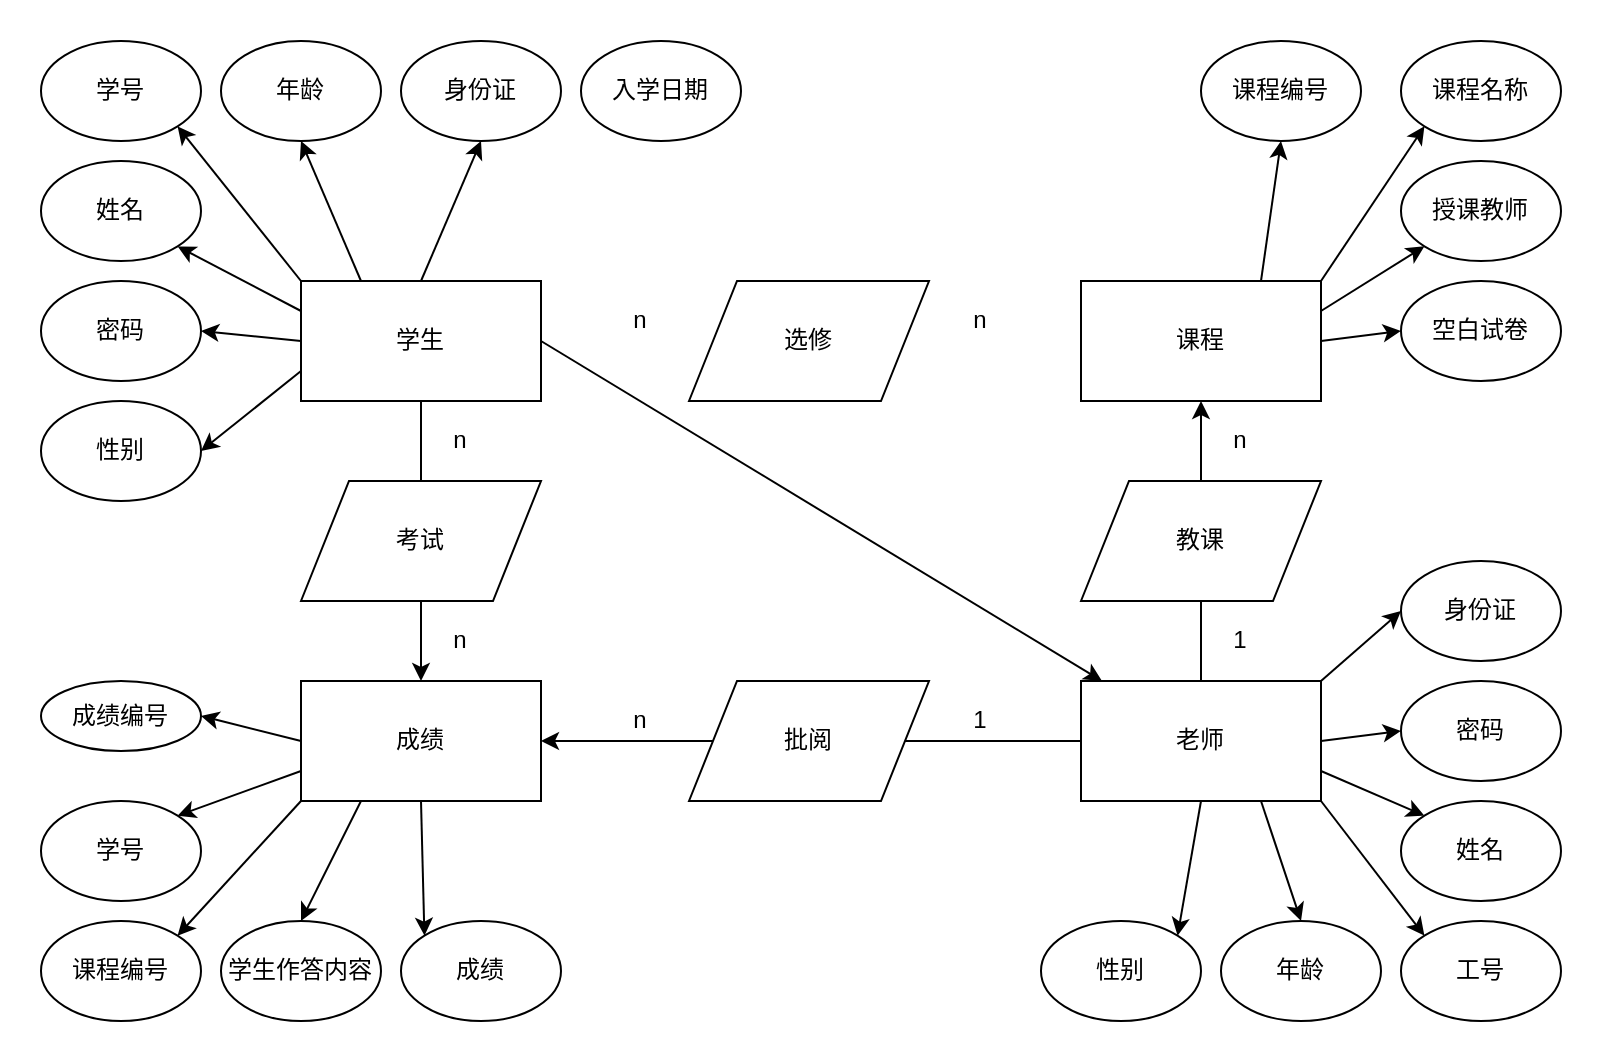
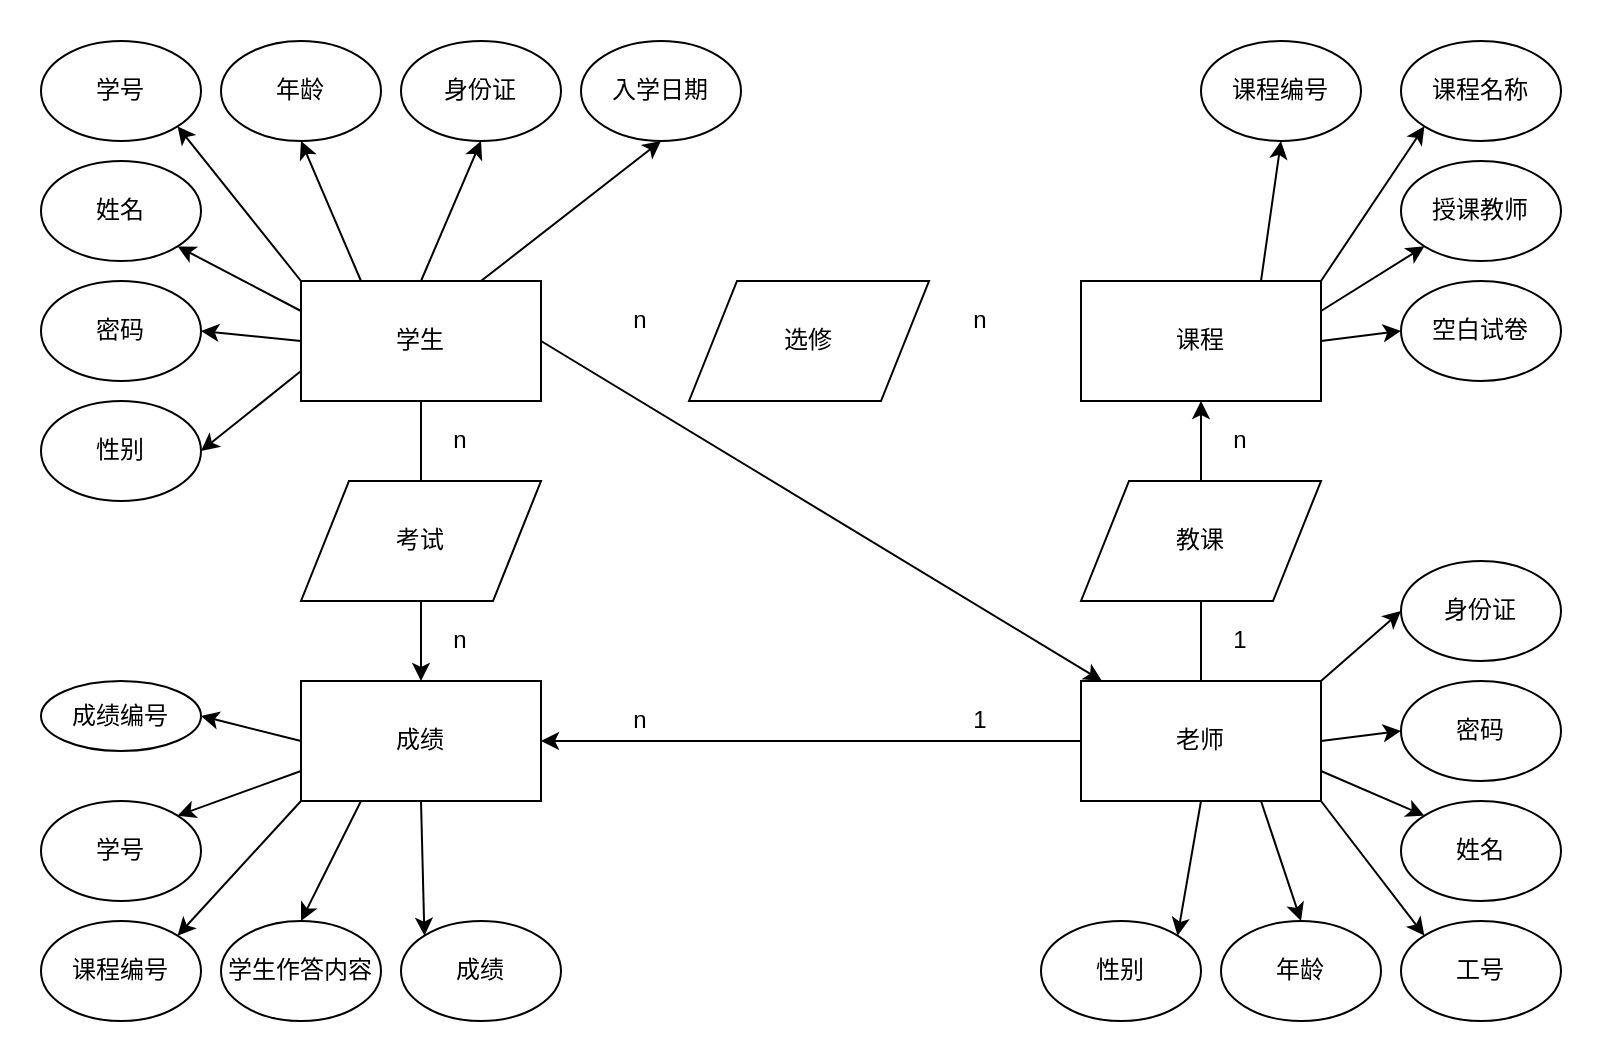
+ <mxCell id="27" value="" style="endArrow=classic;html=1;entryX=0.5;entryY=1;entryDx=0;entryDy=0;exitX=0.75;exitY=0;exitDx=0;exitDy=0;" edge="1" parent="1" source="2" target="20"><mxGeometry width="50" height="50" relative="1" as="geometry"><mxPoint x="210" y="140" as="sourcePoint" /><mxPoint x="270" y="80" as="targetPoint" /></mxGeometry></mxCell>
- <mxCell id="13" value="批阅" style="shape=parallelogram;perimeter=parallelogramPerimeter;whiteSpace=wrap;html=1;" vertex="1" parent="1"><mxGeometry x="344" y="340" width="120" height="60" as="geometry" /></mxCell>
